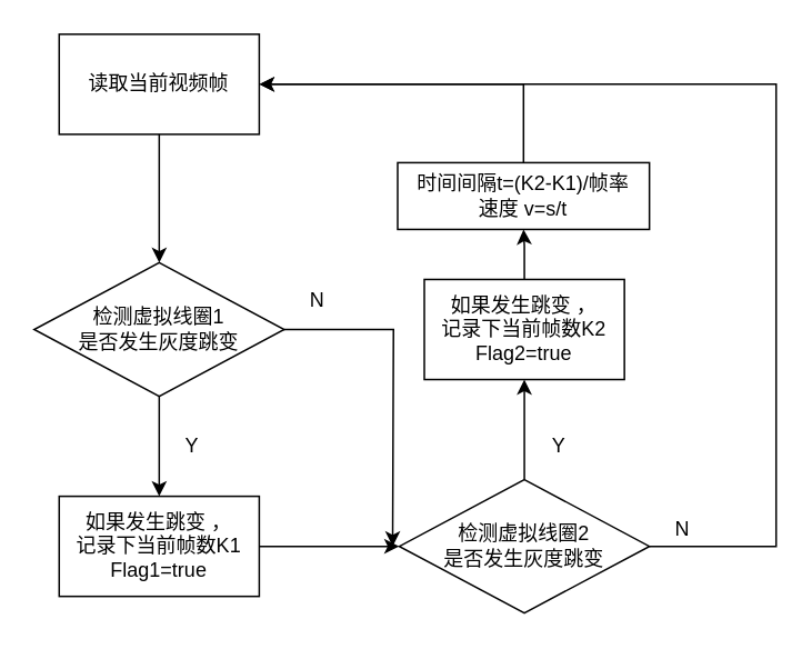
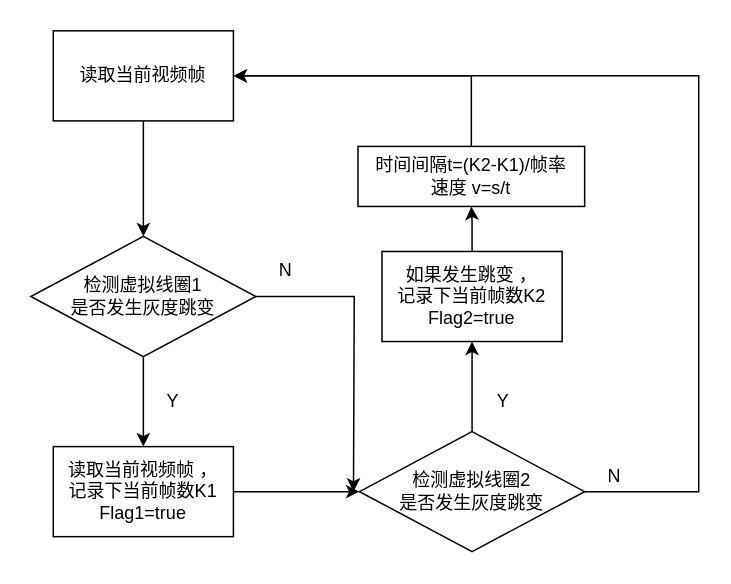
- <mxCell id="13" value="如果发生跳变 ，&lt;br&gt;记录下当前帧数K1&lt;br&gt;Flag1=true" style="rounded=0;whiteSpace=wrap;html=1;" vertex="1" parent="1"><mxGeometry x="35" y="297" width="120" height="60" as="geometry" /></mxCell>
+ <mxCell id="13" value="读取当前视频帧 ，&lt;br&gt;记录下当前帧数K1&lt;br&gt;Flag1=true" style="rounded=0;whiteSpace=wrap;html=1;" vertex="1" parent="1"><mxGeometry x="35" y="297" width="120" height="60" as="geometry" /></mxCell>
